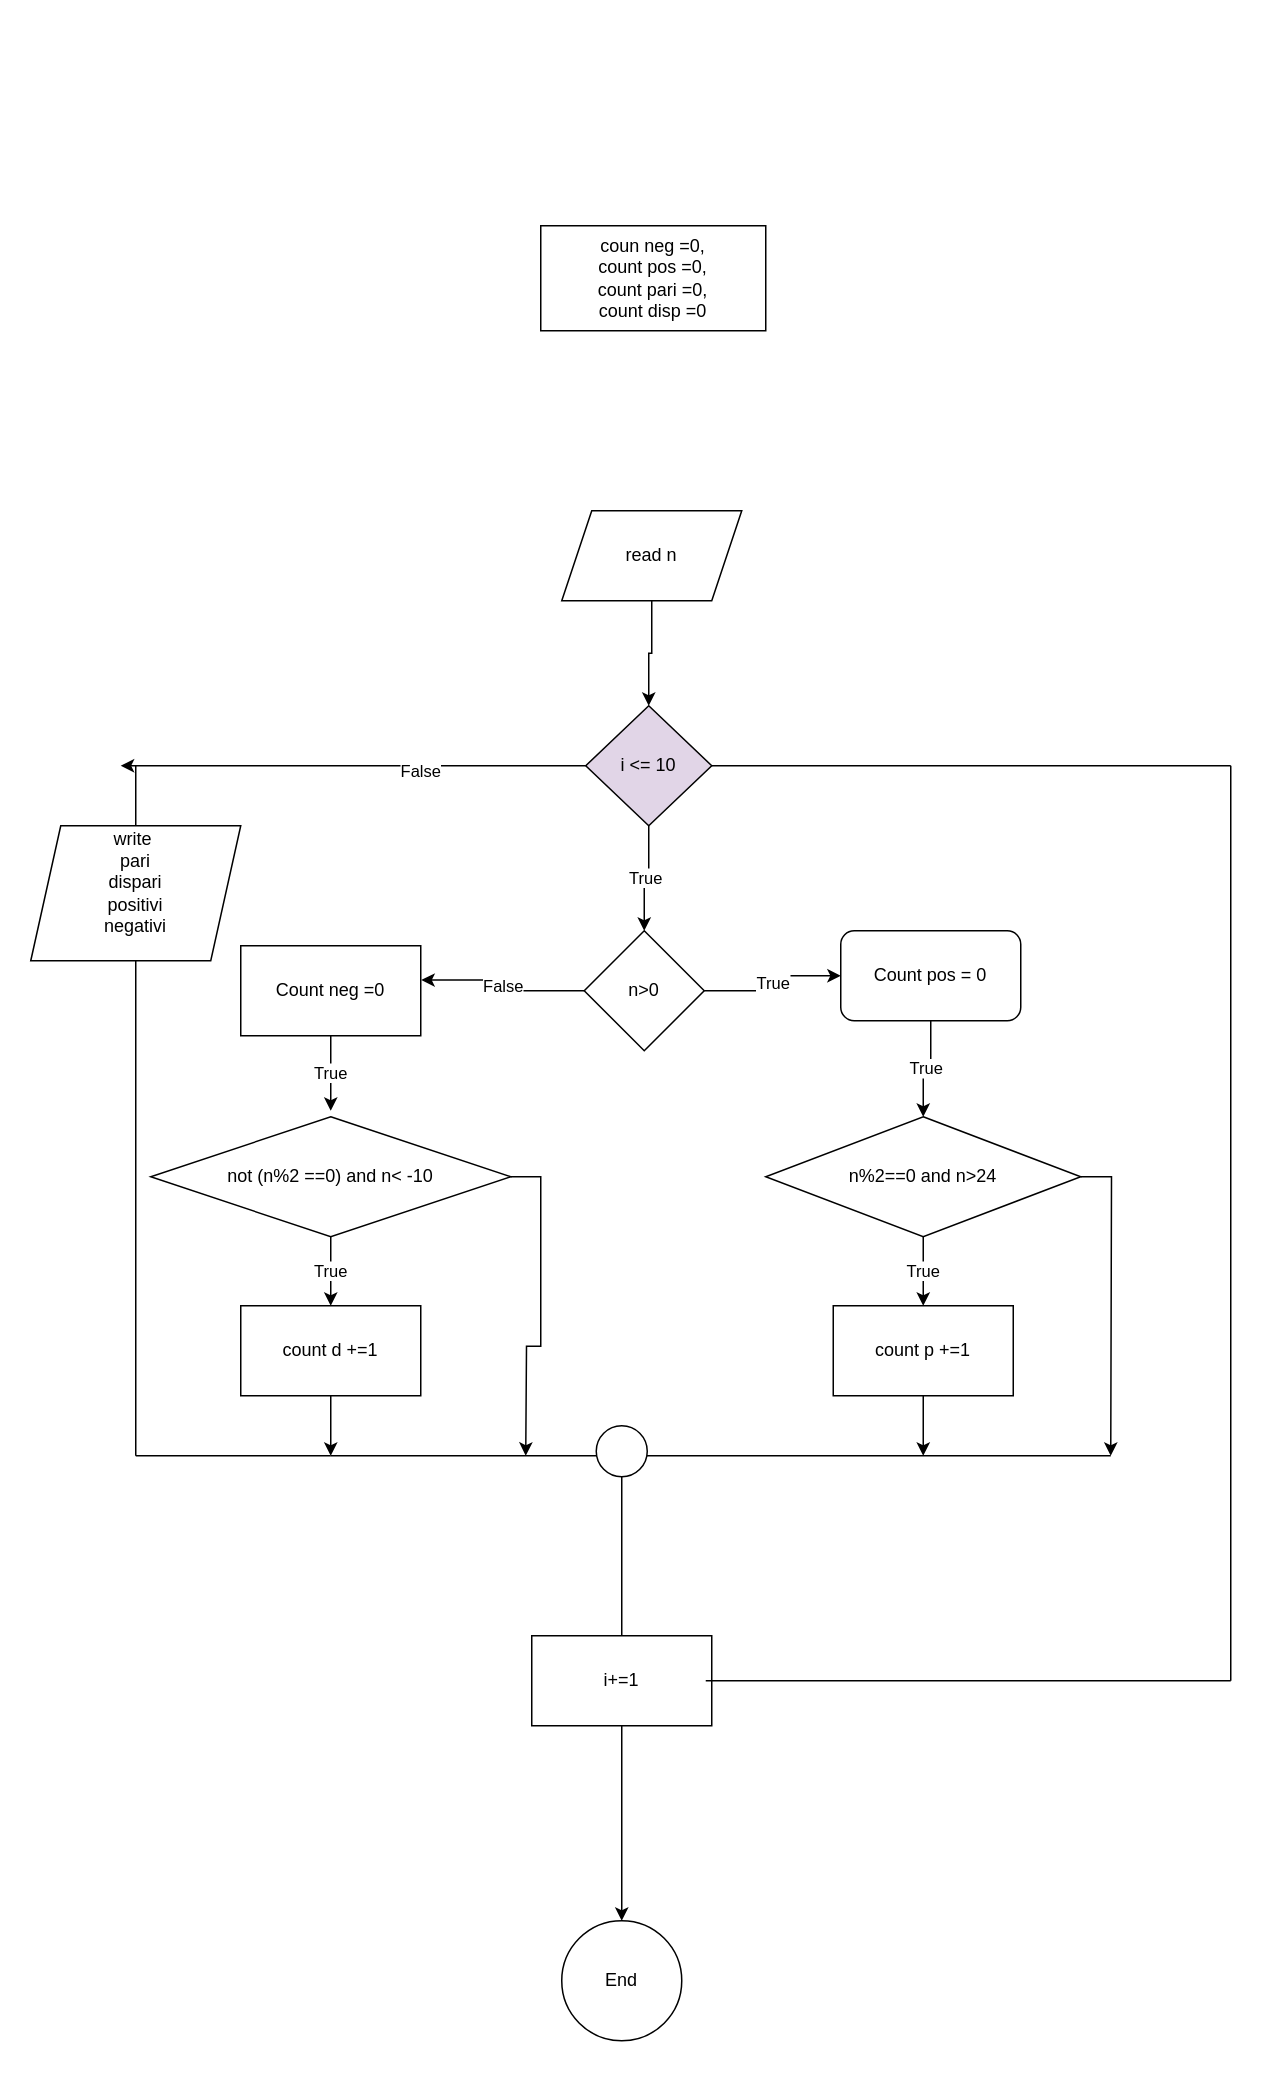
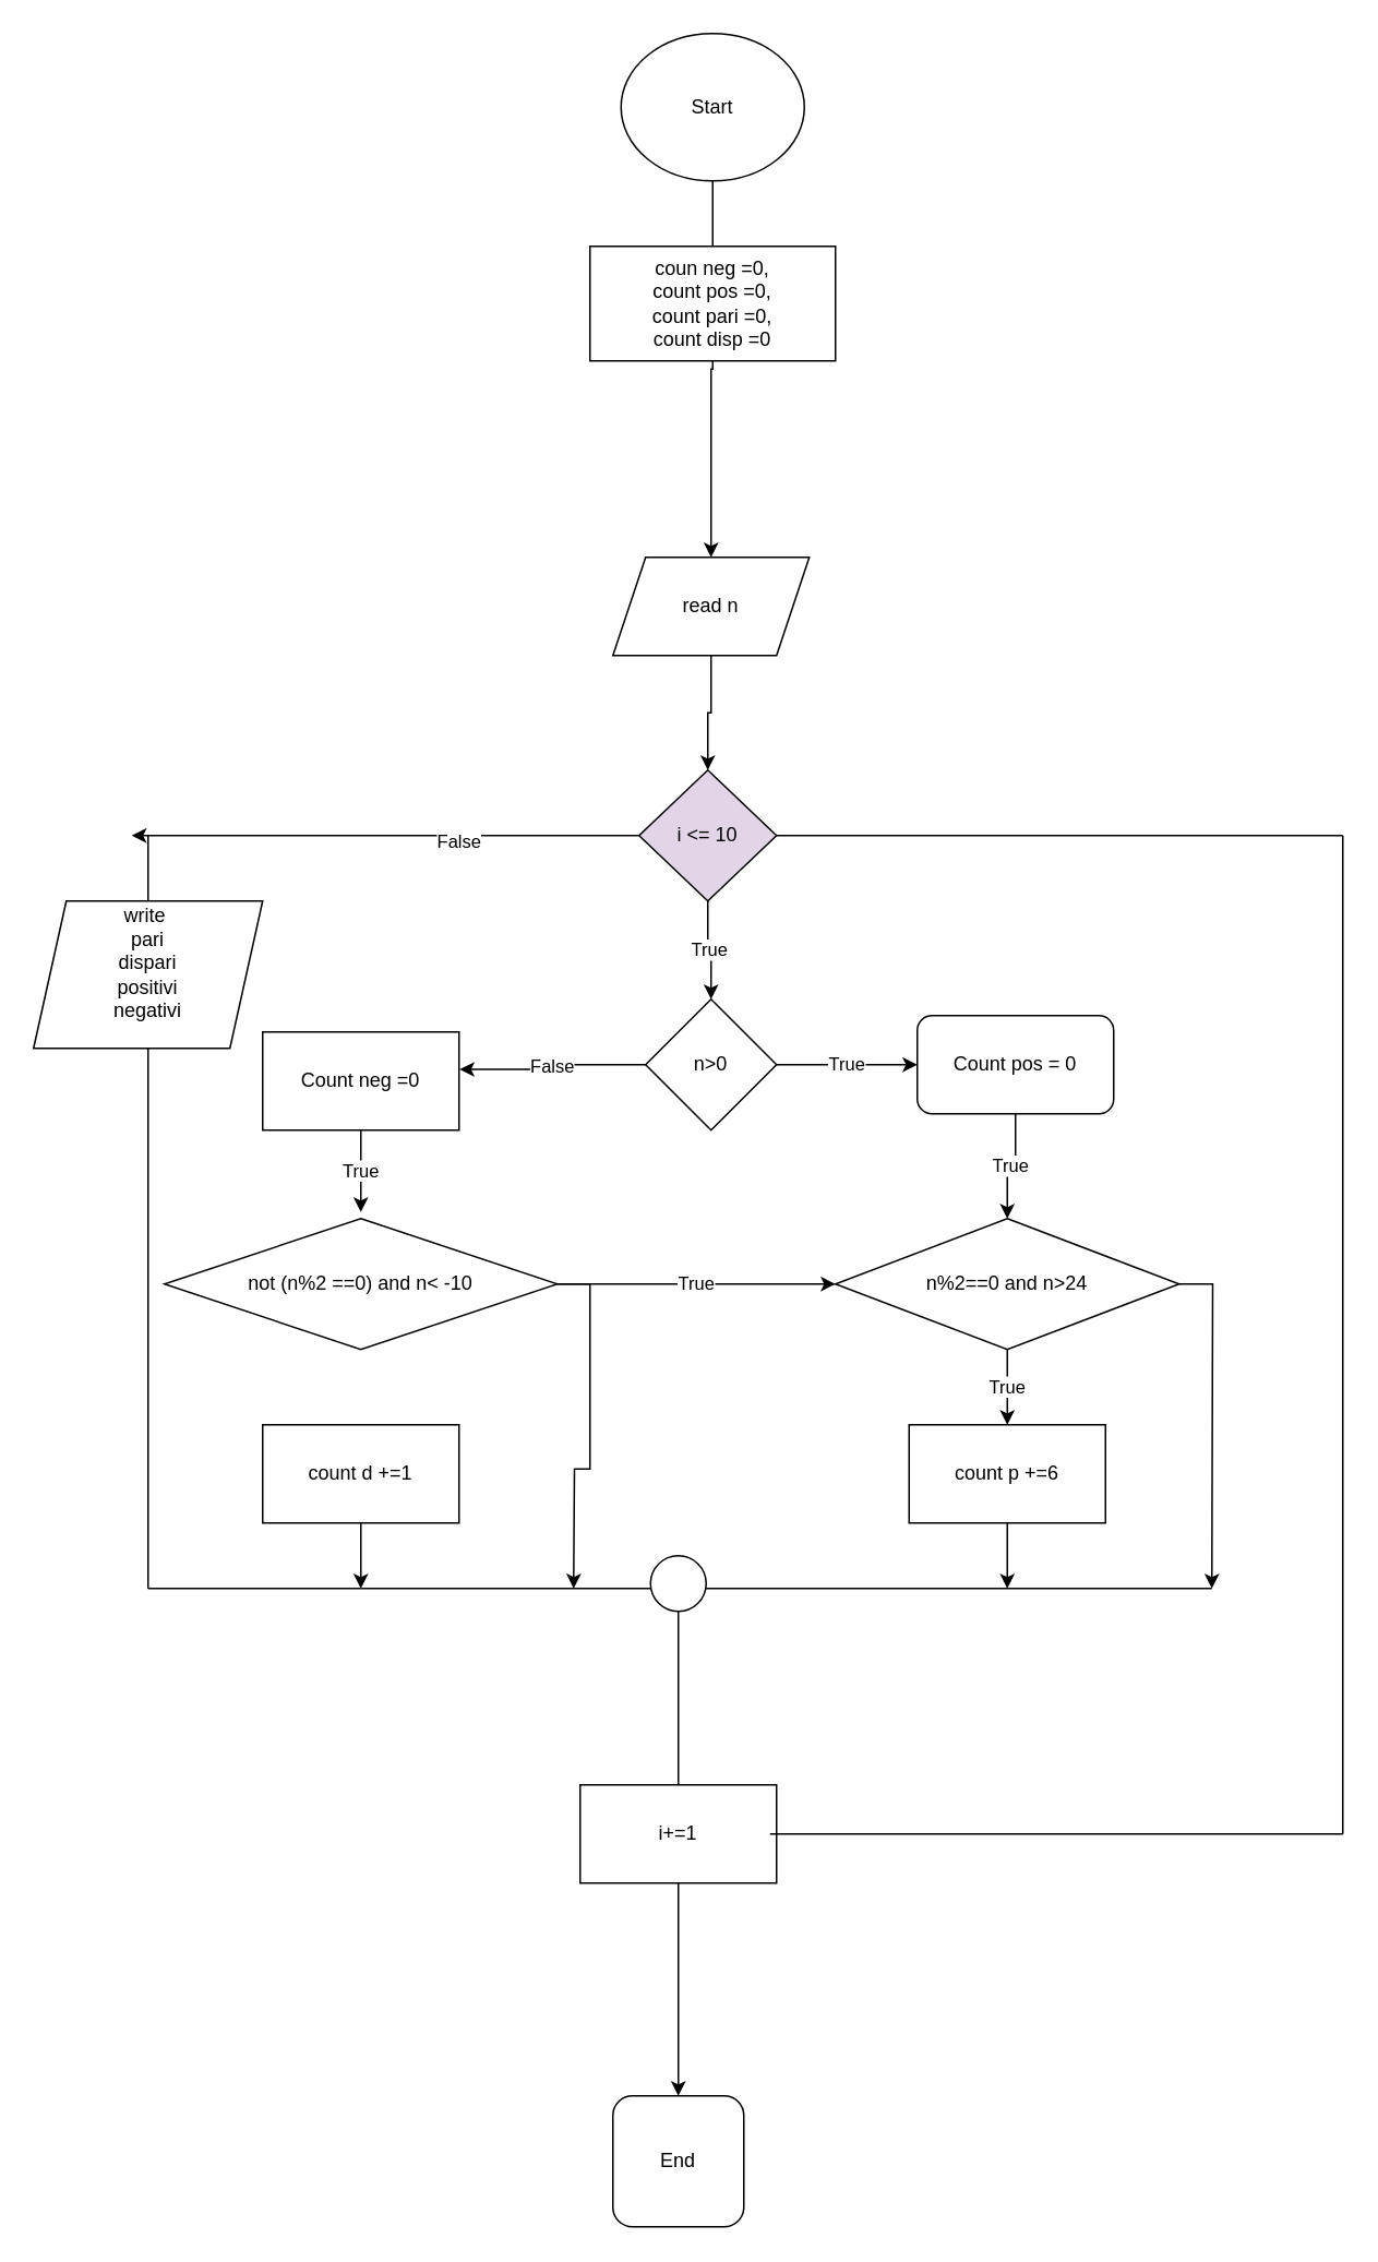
+ <mxCell id="3" value="Start" style="ellipse;whiteSpace=wrap;html=1;" vertex="1" parent="1"><mxGeometry x="379" y="20" width="112" height="90" as="geometry" /></mxCell>
+ <mxCell id="2" style="edgeStyle=orthogonalEdgeStyle;rounded=0;orthogonalLoop=1;jettySize=auto;html=1;exitX=0.5;exitY=1;exitDx=0;exitDy=0;entryX=0.5;entryY=0;entryDx=0;entryDy=0;" edge="1" parent="1" source="3" target="5"><mxGeometry relative="1" as="geometry" /></mxCell>
- <mxCell id="11" value="n&amp;gt;0" style="rhombus;whiteSpace=wrap;html=1;" vertex="1" parent="1"><mxGeometry x="389" y="620" width="80" height="80" as="geometry" /></mxCell>
+ <mxCell id="11" value="n&amp;gt;0" style="rhombus;whiteSpace=wrap;html=1;" vertex="1" parent="1"><mxGeometry x="394" y="610" width="80" height="80" as="geometry" /></mxCell>
- <mxCell id="17" value="True" style="edgeStyle=orthogonalEdgeStyle;rounded=0;orthogonalLoop=1;jettySize=auto;html=1;" edge="1" parent="1" source="19" target="24"><mxGeometry relative="1" as="geometry" /></mxCell>
+ <mxCell id="17" value="True" style="edgeStyle=orthogonalEdgeStyle;rounded=0;orthogonalLoop=1;jettySize=auto;html=1;" edge="1" parent="1" source="19" target="22"><mxGeometry relative="1" as="geometry" /></mxCell>
- <mxCell id="26" value="count p +=1" style="rounded=0;whiteSpace=wrap;html=1;" vertex="1" parent="1"><mxGeometry x="555" y="870" width="120" height="60" as="geometry" /></mxCell>
+ <mxCell id="26" value="count p +=6" style="rounded=0;whiteSpace=wrap;html=1;" vertex="1" parent="1"><mxGeometry x="555" y="870" width="120" height="60" as="geometry" /></mxCell>
- <mxCell id="27" value="End" style="ellipse;whiteSpace=wrap;html=1;aspect=fixed;" vertex="1" parent="1"><mxGeometry x="374" y="1280" width="80" height="80" as="geometry" /></mxCell>
+ <mxCell id="27" value="End" style="whiteSpace=wrap;html=1;aspect=fixed;rounded=1;" vertex="1" parent="1"><mxGeometry x="374" y="1280" width="80" height="80" as="geometry" /></mxCell>
